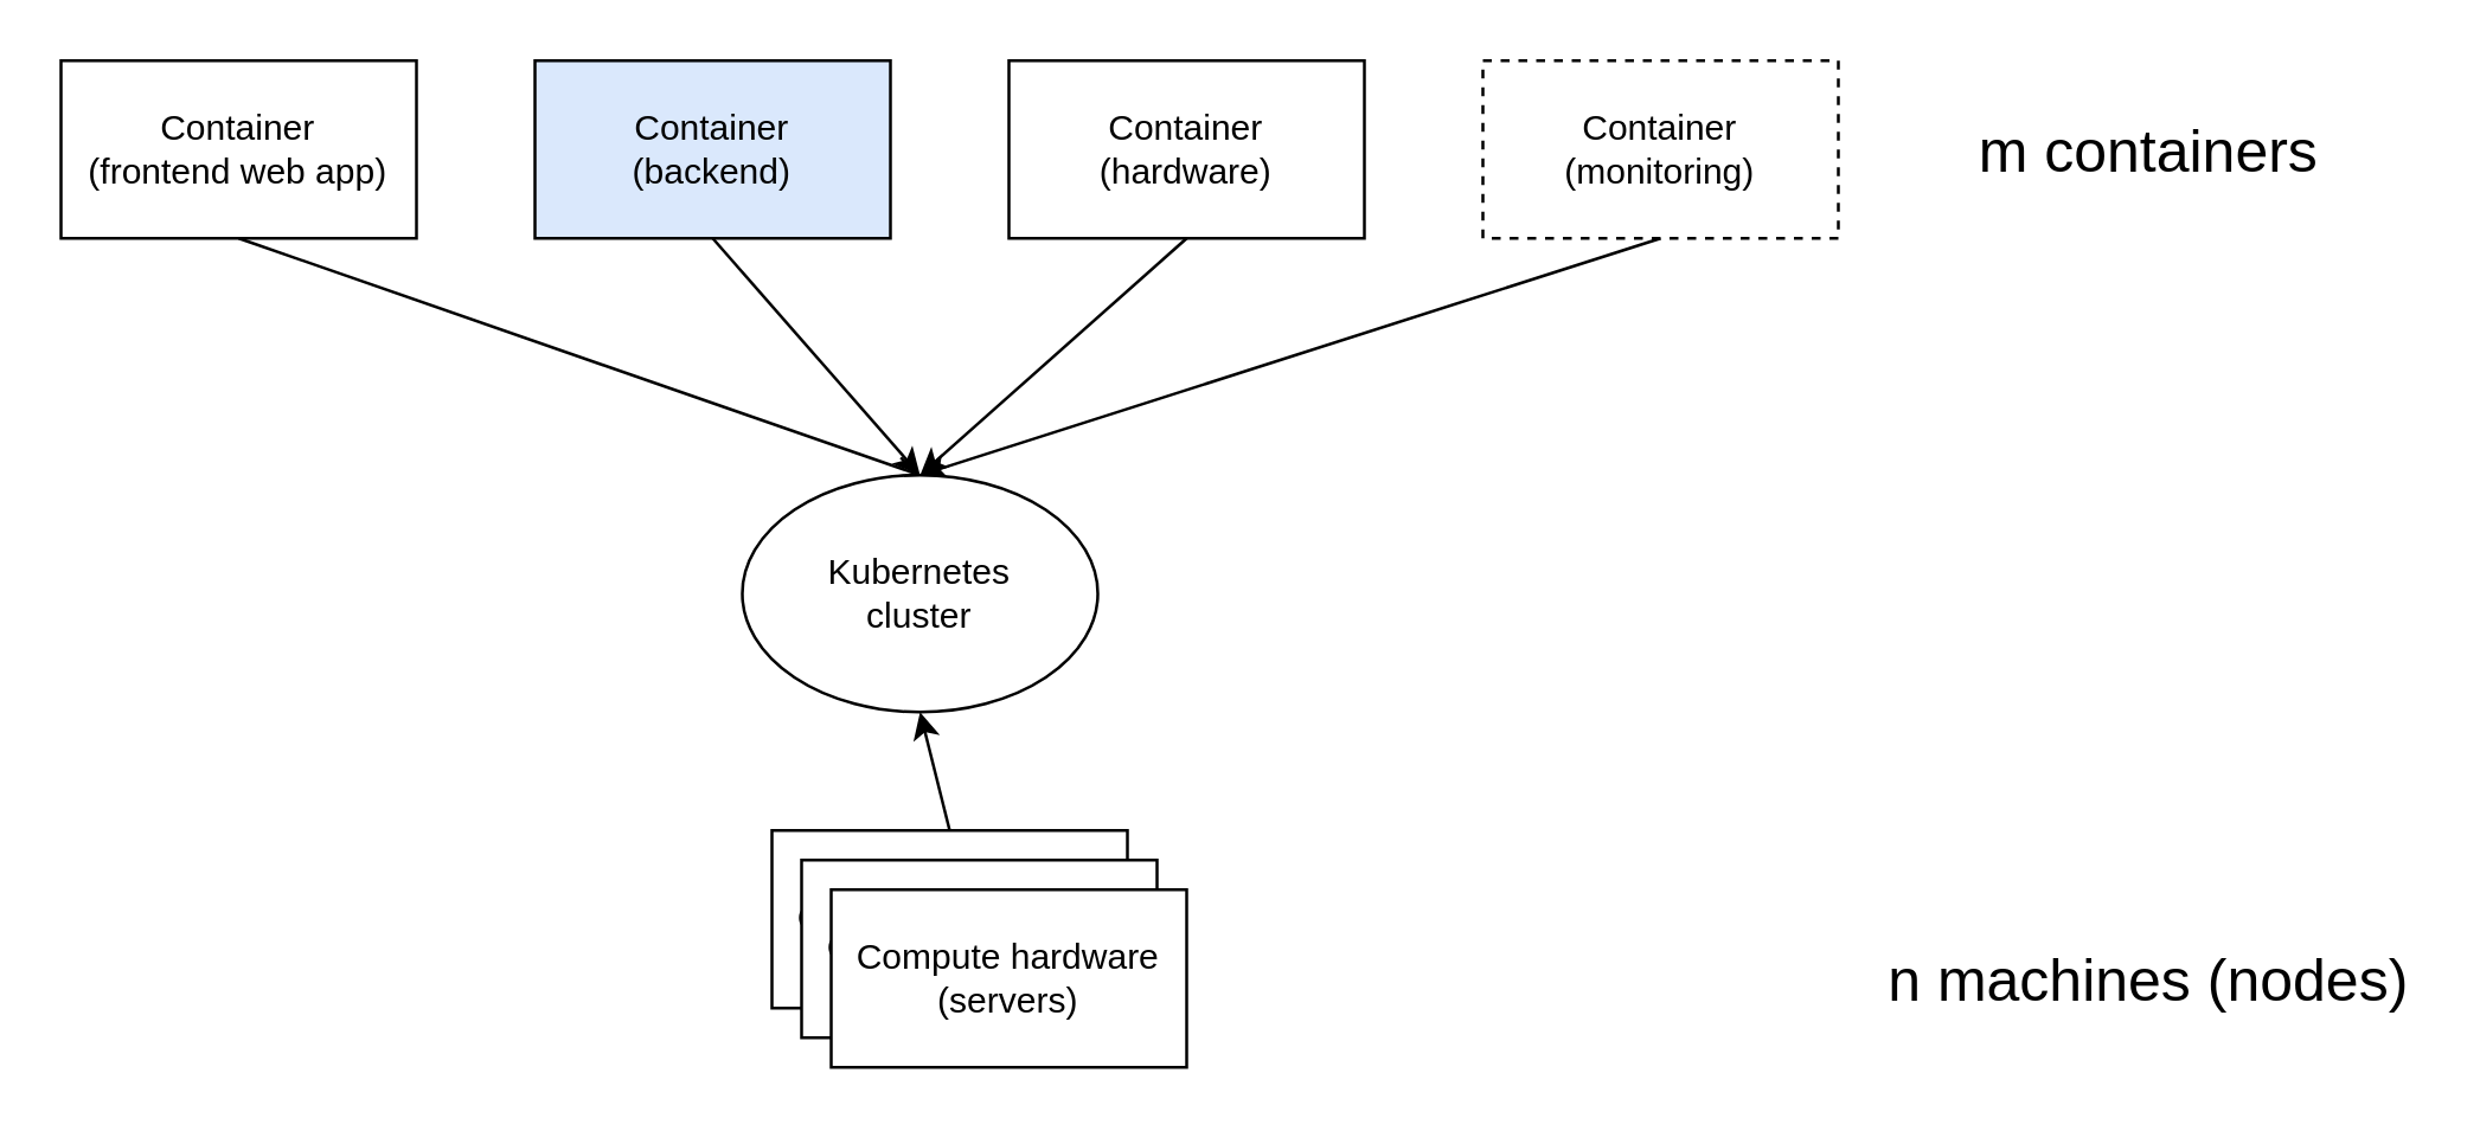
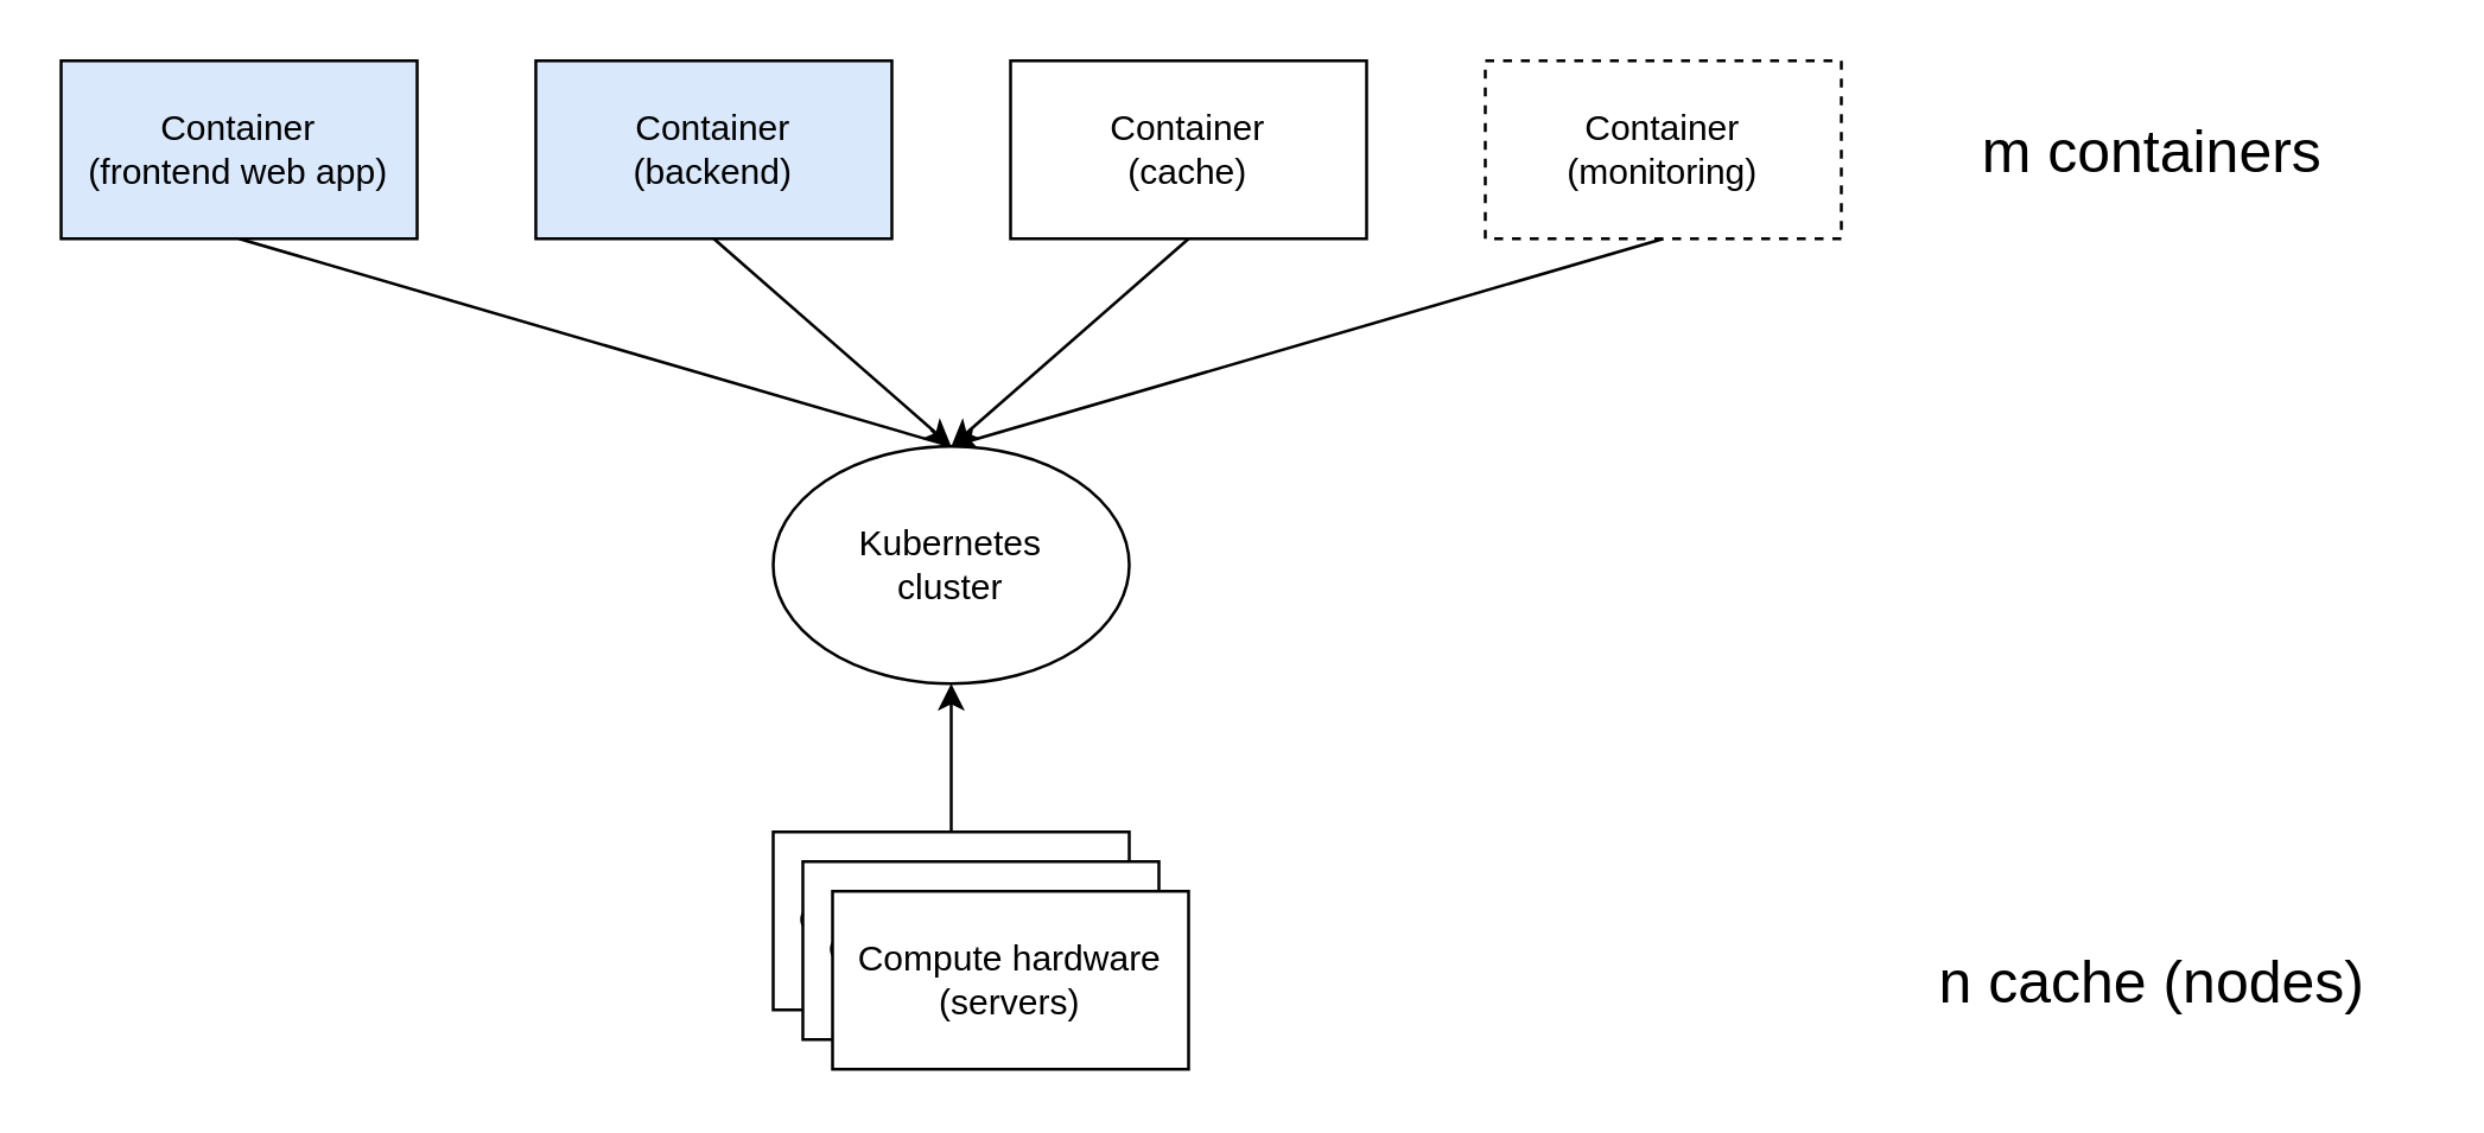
- <mxCell id="3" value="Container &lt;br&gt;(frontend web app)" style="rounded=0;whiteSpace=wrap;html=1;" vertex="1" parent="1"><mxGeometry x="20" y="20" width="120" height="60" as="geometry" /></mxCell>
+ <mxCell id="3" value="Container &lt;br&gt;(frontend web app)" style="rounded=0;whiteSpace=wrap;html=1;fillColor=#dae8fc;" vertex="1" parent="1"><mxGeometry x="20" y="20" width="120" height="60" as="geometry" /></mxCell>
- <mxCell id="7" value="Container &lt;br&gt;(hardware)" style="rounded=0;whiteSpace=wrap;html=1;" vertex="1" parent="1"><mxGeometry x="340" y="20" width="120" height="60" as="geometry" /></mxCell>
+ <mxCell id="7" value="Container &lt;br&gt;(cache)" style="rounded=0;whiteSpace=wrap;html=1;" vertex="1" parent="1"><mxGeometry x="340" y="20" width="120" height="60" as="geometry" /></mxCell>
- <mxCell id="14" value="Kubernetes &lt;br&gt;cluster" style="ellipse;whiteSpace=wrap;html=1;" vertex="1" parent="1"><mxGeometry x="250" y="160" width="120" height="80" as="geometry" /></mxCell>
+ <mxCell id="14" value="Kubernetes &lt;br&gt;cluster" style="ellipse;whiteSpace=wrap;html=1;" vertex="1" parent="1"><mxGeometry x="260" y="150" width="120" height="80" as="geometry" /></mxCell>
- <mxCell id="16" value="n machines (nodes)" style="text;html=1;strokeColor=none;fillColor=none;align=center;verticalAlign=middle;whiteSpace=wrap;rounded=0;fontSize=20;" vertex="1" parent="1"><mxGeometry x="635" y="315" width="180" height="30" as="geometry" /></mxCell>
+ <mxCell id="16" value="n cache (nodes)" style="text;html=1;strokeColor=none;fillColor=none;align=center;verticalAlign=middle;whiteSpace=wrap;rounded=0;fontSize=20;" vertex="1" parent="1"><mxGeometry x="635" y="315" width="180" height="30" as="geometry" /></mxCell>
